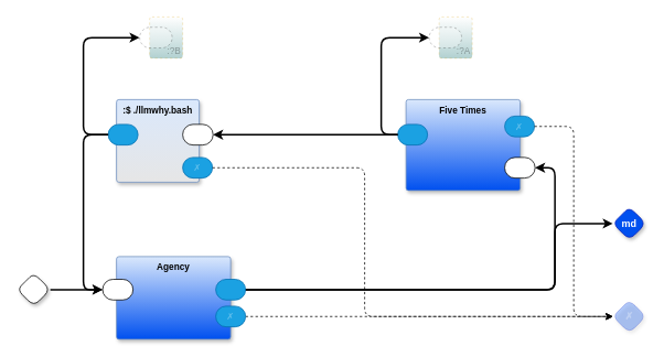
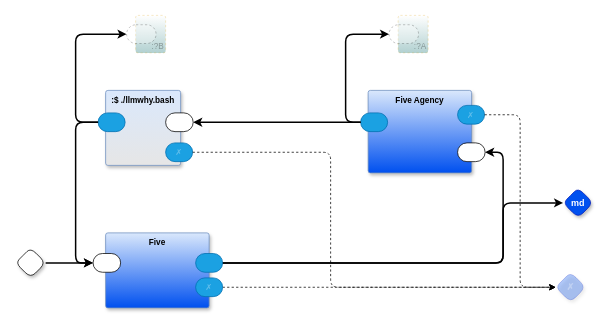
- <mxCell id="7" value="Five Times" style="rounded=1;whiteSpace=wrap;html=1;container=1;recursiveResize=0;verticalAlign=top;arcSize=6;fontStyle=1;autosize=0;points=[];absoluteArcSize=1;shadow=1;strokeColor=#6c8ebf;fillColor=#dae8fc;fontFamily=Helvetica;fontSize=11;gradientColor=#0050EF;fontColor=default;" parent="1" vertex="1"><mxGeometry x="490" y="120" width="138" height="110" as="geometry"><mxRectangle x="-98" y="-1230" width="99" height="26" as="alternateBounds" /></mxGeometry></mxCell>
+ <mxCell id="7" value="Five Agency" style="rounded=1;whiteSpace=wrap;html=1;container=1;recursiveResize=0;verticalAlign=top;arcSize=6;fontStyle=1;autosize=0;points=[];absoluteArcSize=1;shadow=1;strokeColor=#6c8ebf;fillColor=#dae8fc;fontFamily=Helvetica;fontSize=11;gradientColor=#0050EF;fontColor=default;" parent="1" vertex="1"><mxGeometry x="490" y="120" width="138" height="110" as="geometry"><mxRectangle x="-98" y="-1230" width="99" height="26" as="alternateBounds" /></mxGeometry></mxCell>
- <mxCell id="4" value="md" style="rhombus;whiteSpace=wrap;html=1;rounded=1;fontStyle=1;glass=0;sketch=0;fontSize=12;points=[[0,0.5,0,0,0],[0.5,0,0,0,0],[0.5,1,0,0,0],[1,0.5,0,0,0]];shadow=1;fillColor=#0050ef;fontColor=#ffffff;strokeColor=#001DBC;fontFamily=Helvetica;" parent="1" vertex="1"><mxGeometry x="740" y="250" width="40" height="40" as="geometry" /></mxCell>
+ <mxCell id="4" value="md" style="rhombus;whiteSpace=wrap;html=1;rounded=1;fontStyle=1;glass=0;sketch=0;fontSize=12;points=[[0,0.5,0,0,0],[0.5,0,0,0,0],[0.5,1,0,0,0],[1,0.5,0,0,0]];shadow=1;fillColor=#0050ef;fontColor=#ffffff;strokeColor=#001DBC;fontFamily=Helvetica;" parent="1" vertex="1"><mxGeometry x="750" y="250" width="40" height="40" as="geometry" /></mxCell>
- <mxCell id="27" value="Agency" style="rounded=1;whiteSpace=wrap;html=1;container=1;recursiveResize=0;verticalAlign=top;arcSize=6;fontStyle=1;autosize=0;points=[];absoluteArcSize=1;shadow=1;strokeColor=#6c8ebf;fillColor=#dae8fc;fontFamily=Helvetica;fontSize=11;gradientColor=#0050EF;fontColor=default;labelBackgroundColor=none;" vertex="1" parent="1"><mxGeometry x="140" y="310" width="138" height="100" as="geometry"><mxRectangle x="-98" y="-1230" width="99" height="26" as="alternateBounds" /></mxGeometry></mxCell>
+ <mxCell id="27" value="Five" style="rounded=1;whiteSpace=wrap;html=1;container=1;recursiveResize=0;verticalAlign=top;arcSize=6;fontStyle=1;autosize=0;points=[];absoluteArcSize=1;shadow=1;strokeColor=#6c8ebf;fillColor=#dae8fc;fontFamily=Helvetica;fontSize=11;gradientColor=#0050EF;fontColor=default;labelBackgroundColor=none;" vertex="1" parent="1"><mxGeometry x="140" y="310" width="138" height="100" as="geometry"><mxRectangle x="-98" y="-1230" width="99" height="26" as="alternateBounds" /></mxGeometry></mxCell>
